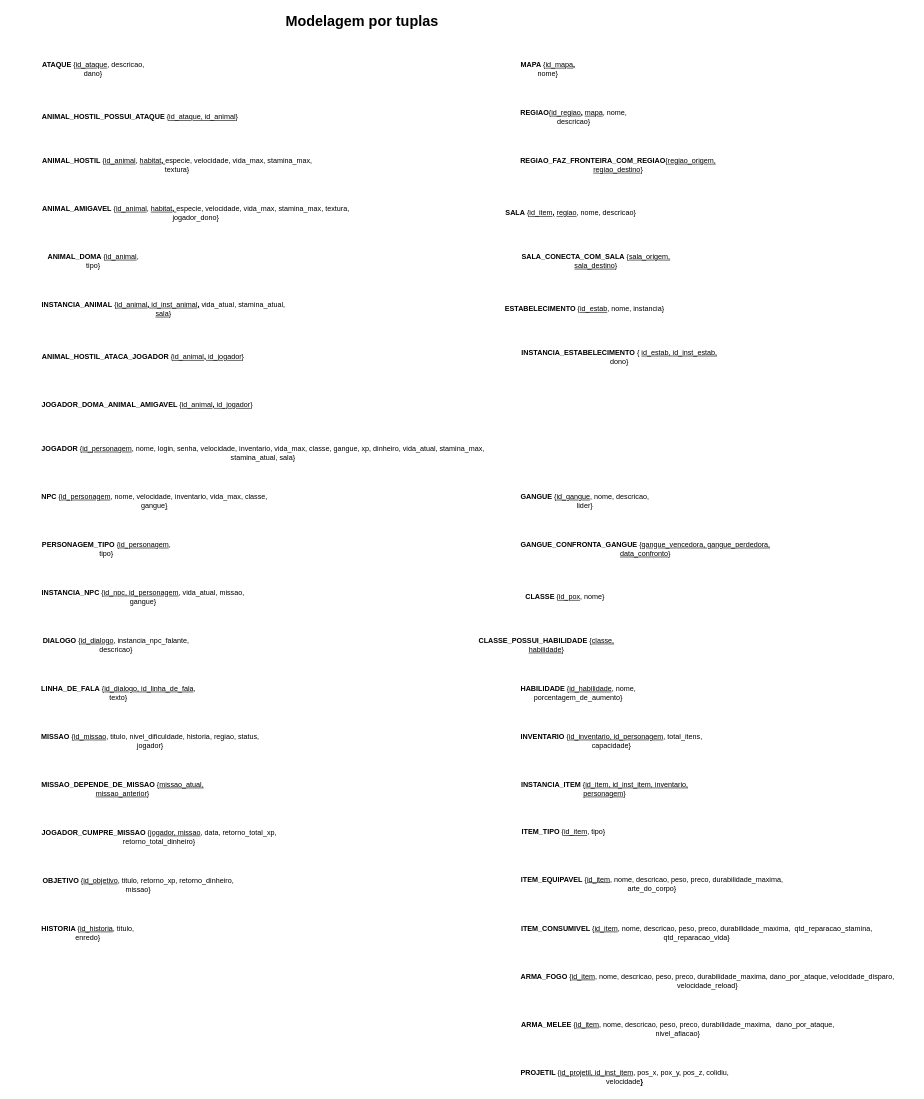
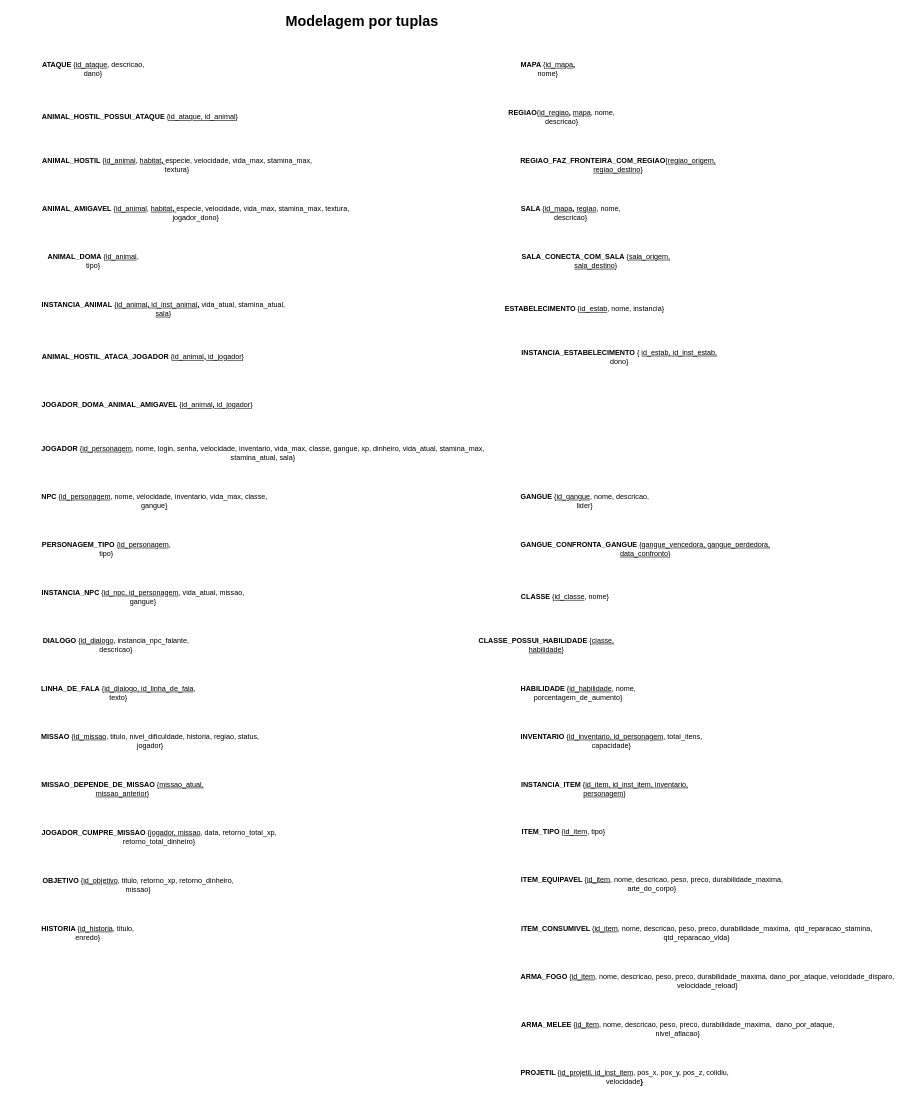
- <mxCell id="11" value="&lt;b&gt;REGIAO&lt;/b&gt;{&lt;u&gt;id_regiao&lt;/u&gt;&lt;u style=&quot;font-weight: bold;&quot;&gt;,&lt;/u&gt;&lt;span style=&quot;font-weight: bold;&quot;&gt;&amp;nbsp;&lt;/span&gt;&lt;u&gt;mapa&lt;/u&gt;, nome, descricao}" style="text;align=center;verticalAlign=middle;whiteSpace=wrap;rounded=0;html=1;" parent="1" vertex="1"><mxGeometry x="841" y="180" width="230" height="30" as="geometry" /></mxCell>
+ <mxCell id="11" value="&lt;b&gt;REGIAO&lt;/b&gt;{&lt;u&gt;id_regiao&lt;/u&gt;&lt;u style=&quot;font-weight: bold;&quot;&gt;,&lt;/u&gt;&lt;span style=&quot;font-weight: bold;&quot;&gt;&amp;nbsp;&lt;/span&gt;&lt;u&gt;mapa&lt;/u&gt;, nome, descricao}" style="text;align=center;verticalAlign=middle;whiteSpace=wrap;rounded=0;html=1;" parent="1" vertex="1"><mxGeometry x="821" y="180" width="230" height="30" as="geometry" /></mxCell>
- <mxCell id="13" value="&lt;b&gt;SALA&amp;nbsp;&lt;/b&gt;{&lt;u style=&quot;&quot;&gt;id_item&lt;b&gt;,&lt;/b&gt;&lt;/u&gt;&amp;nbsp;&lt;u&gt;regiao&lt;/u&gt;, nome, descricao}" style="text;align=center;verticalAlign=middle;whiteSpace=wrap;rounded=0;html=1;" parent="1" vertex="1"><mxGeometry x="841" y="340" width="220" height="30" as="geometry" /></mxCell>
+ <mxCell id="13" value="&lt;b&gt;SALA&amp;nbsp;&lt;/b&gt;{&lt;u style=&quot;&quot;&gt;id_mapa&lt;b&gt;,&lt;/b&gt;&lt;/u&gt;&amp;nbsp;&lt;u&gt;regiao&lt;/u&gt;, nome, descricao}" style="text;align=center;verticalAlign=middle;whiteSpace=wrap;rounded=0;html=1;" parent="1" vertex="1"><mxGeometry x="841" y="340" width="220" height="30" as="geometry" /></mxCell>
- <mxCell id="30" value="&lt;b&gt;CLASSE&lt;/b&gt; {&lt;u&gt;id_pox&lt;/u&gt;, nome}" style="text;align=center;verticalAlign=middle;whiteSpace=wrap;rounded=0;html=1;" parent="1" vertex="1"><mxGeometry x="867" y="980" width="149" height="30" as="geometry" /></mxCell>
+ <mxCell id="30" value="&lt;b&gt;CLASSE&lt;/b&gt; {&lt;u&gt;id_classe&lt;/u&gt;, nome}" style="text;align=center;verticalAlign=middle;whiteSpace=wrap;rounded=0;html=1;" parent="1" vertex="1"><mxGeometry x="867" y="980" width="149" height="30" as="geometry" /></mxCell>
